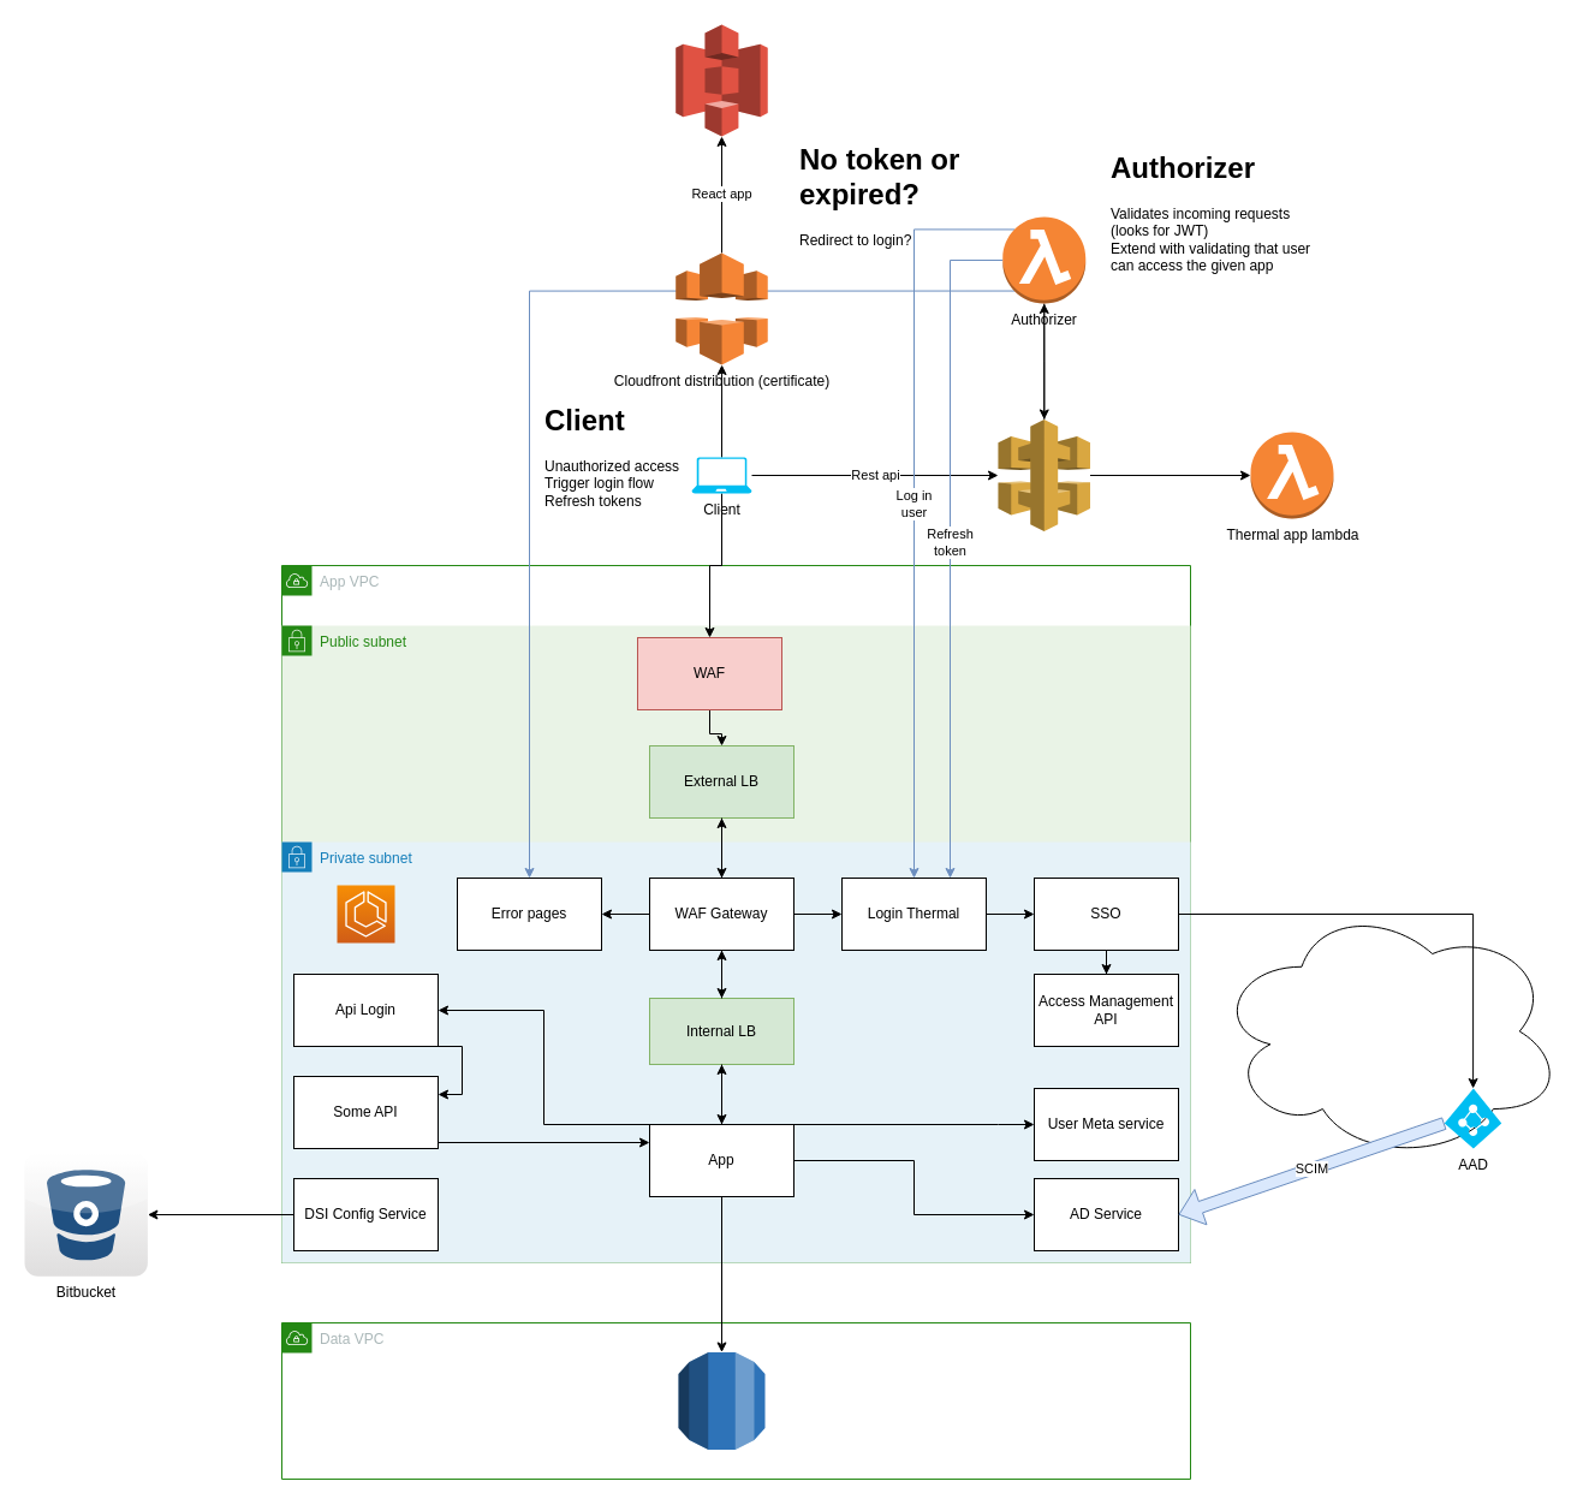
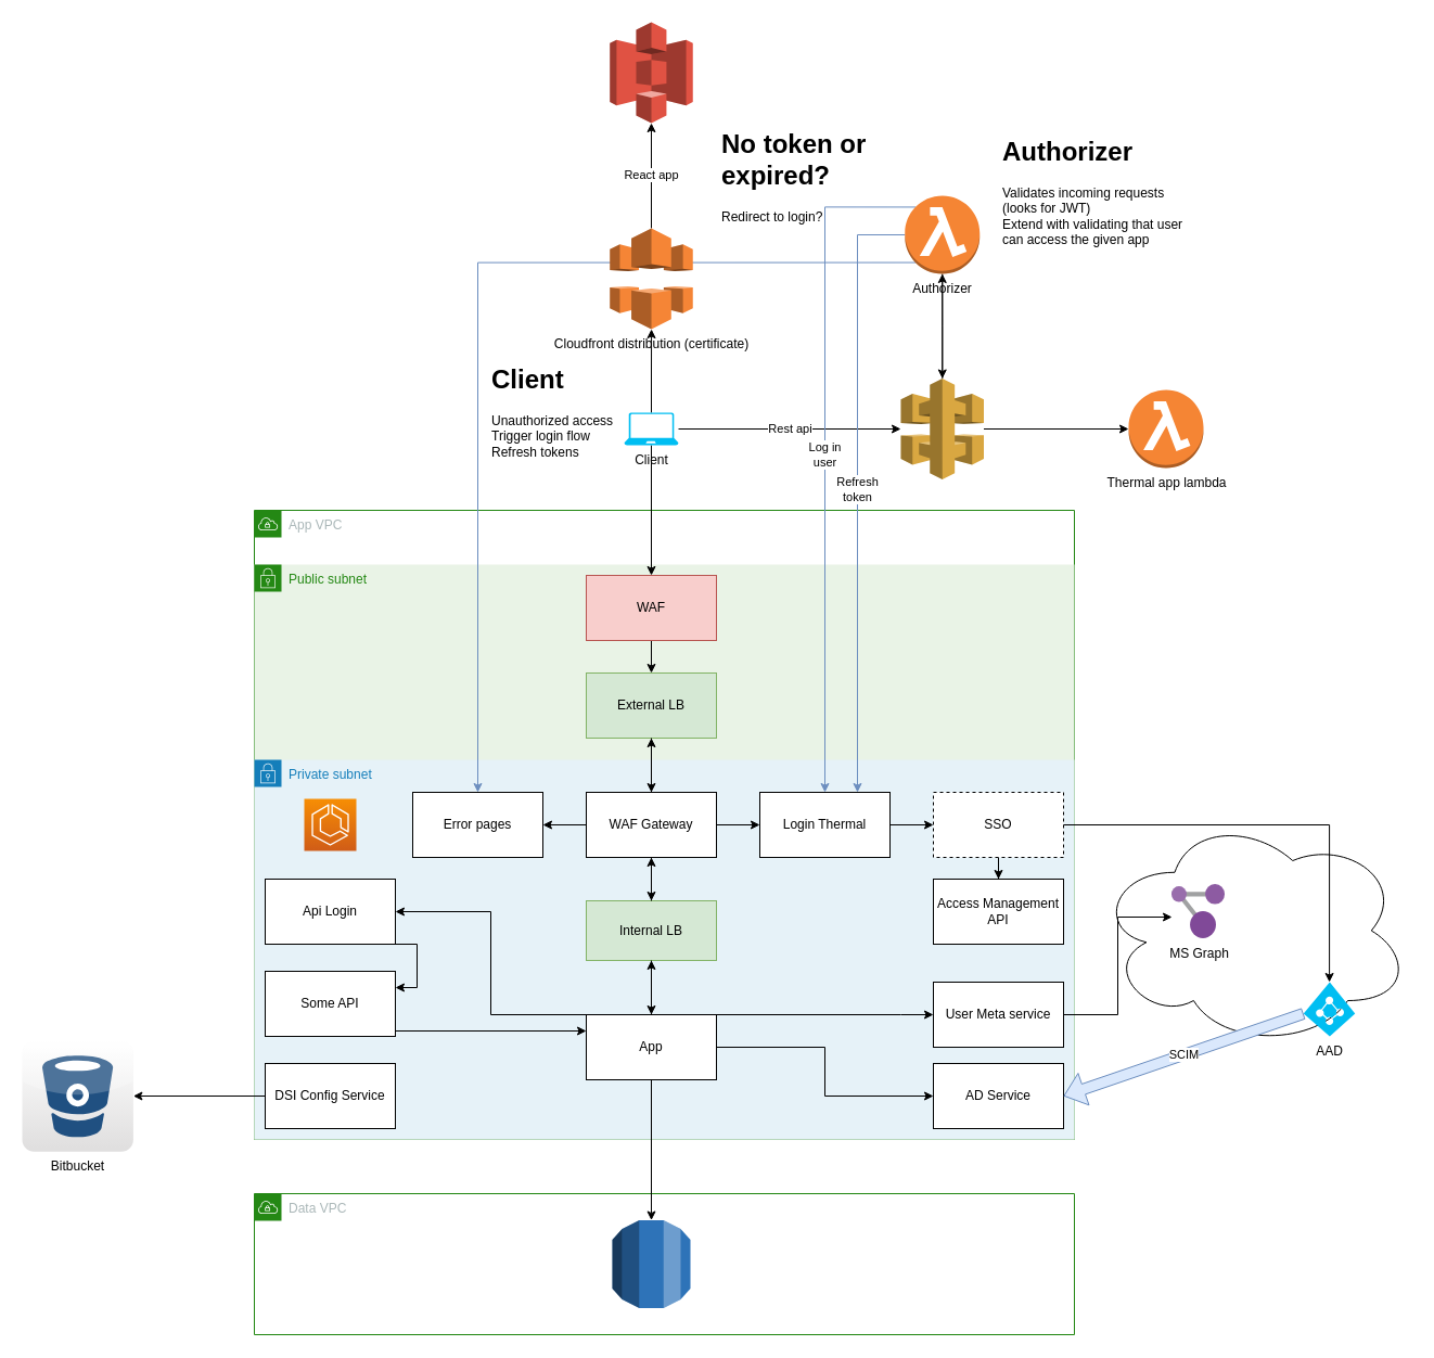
- <mxCell id="8" value="WAF" style="rounded=0;whiteSpace=wrap;html=1;fillColor=#f8cecc;strokeColor=#b85450;" vertex="1" parent="6"><mxGeometry x="296" y="10" width="120" height="60" as="geometry" /></mxCell>
+ <mxCell id="8" value="WAF" style="rounded=0;whiteSpace=wrap;html=1;fillColor=#f8cecc;strokeColor=#b85450;" vertex="1" parent="6"><mxGeometry x="306" y="10" width="120" height="60" as="geometry" /></mxCell>
- <mxCell id="14" value="SSO" style="whiteSpace=wrap;html=1;rounded=0;" vertex="1" parent="10"><mxGeometry x="626" y="30" width="120" height="60" as="geometry" /></mxCell>
+ <mxCell id="14" value="SSO" style="whiteSpace=wrap;html=1;rounded=0;dashed=1;" vertex="1" parent="10"><mxGeometry x="626" y="30" width="120" height="60" as="geometry" /></mxCell>
+ <mxCell id="45" value="MS Graph" style="sketch=0;aspect=fixed;html=1;points=[];align=center;image;fontSize=12;image=img/lib/mscae/Resource_Graph_Explorer.svg;" vertex="1" parent="1"><mxGeometry x="1080" y="815" width="49" height="50" as="geometry" /></mxCell>
+ <mxCell id="46" style="edgeStyle=orthogonalEdgeStyle;rounded=0;orthogonalLoop=1;jettySize=auto;html=1;entryX=0;entryY=0.6;entryDx=0;entryDy=0;entryPerimeter=0;" edge="1" parent="1" source="25" target="45"><mxGeometry relative="1" as="geometry" /></mxCell>
